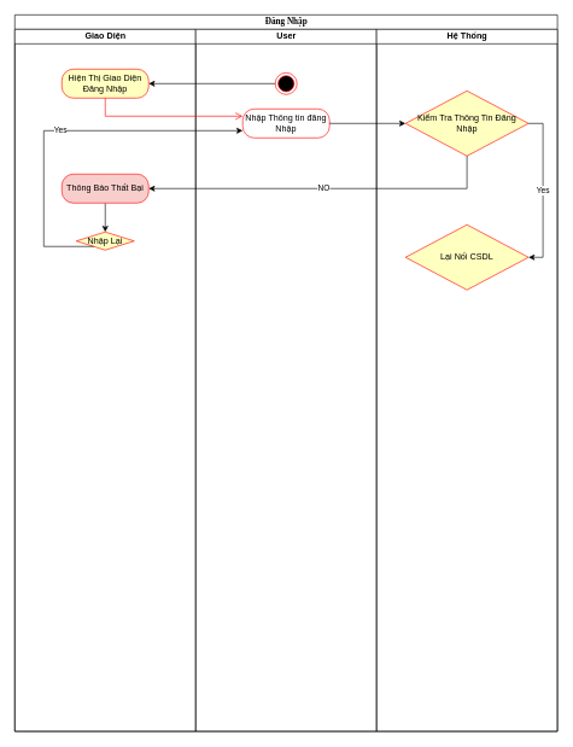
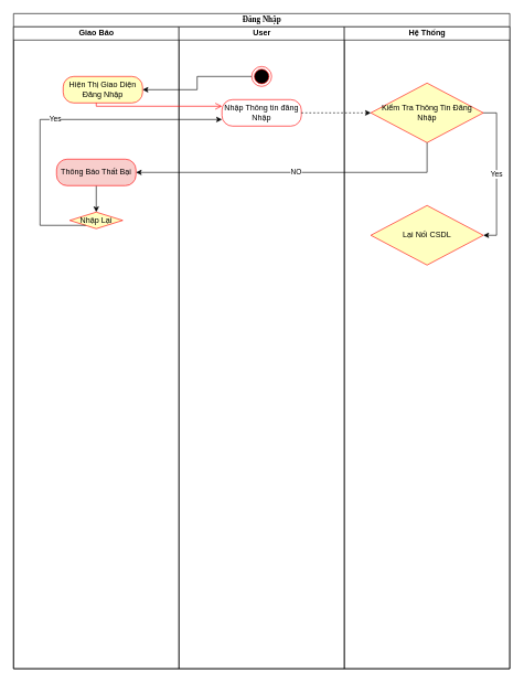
- <mxCell id="3" value="Giao Diện" style="swimlane;html=1;startSize=20;" parent="2" vertex="1"><mxGeometry y="20" width="250" height="970" as="geometry" /></mxCell>
+ <mxCell id="3" value="Giao Báo" style="swimlane;html=1;startSize=20;" parent="2" vertex="1"><mxGeometry y="20" width="250" height="970" as="geometry" /></mxCell>
- <mxCell id="4" value="Hiện Thị Giao Diện Đăng Nhập" style="rounded=1;whiteSpace=wrap;html=1;arcSize=40;fontColor=#000000;fillColor=#ffffc0;strokeColor=#ff0000;" vertex="1" parent="3"><mxGeometry x="65" y="55" width="120" height="40" as="geometry" /></mxCell>
+ <mxCell id="4" value="Hiện Thị Giao Diện Đăng Nhập" style="rounded=1;whiteSpace=wrap;html=1;arcSize=40;fontColor=#000000;fillColor=#ffffc0;strokeColor=#ff0000;" vertex="1" parent="3"><mxGeometry x="75" y="75" width="120" height="40" as="geometry" /></mxCell>
- <mxCell id="17" style="edgeStyle=orthogonalEdgeStyle;rounded=0;orthogonalLoop=1;jettySize=auto;html=1;entryX=0;entryY=0.5;entryDx=0;entryDy=0;" edge="1" parent="2" source="10" target="12"><mxGeometry relative="1" as="geometry" /></mxCell>
+ <mxCell id="17" style="edgeStyle=orthogonalEdgeStyle;rounded=0;orthogonalLoop=1;jettySize=auto;html=1;entryX=0;entryY=0.5;entryDx=0;entryDy=0;dashed=1;" edge="1" parent="2" source="10" target="12"><mxGeometry relative="1" as="geometry" /></mxCell>
